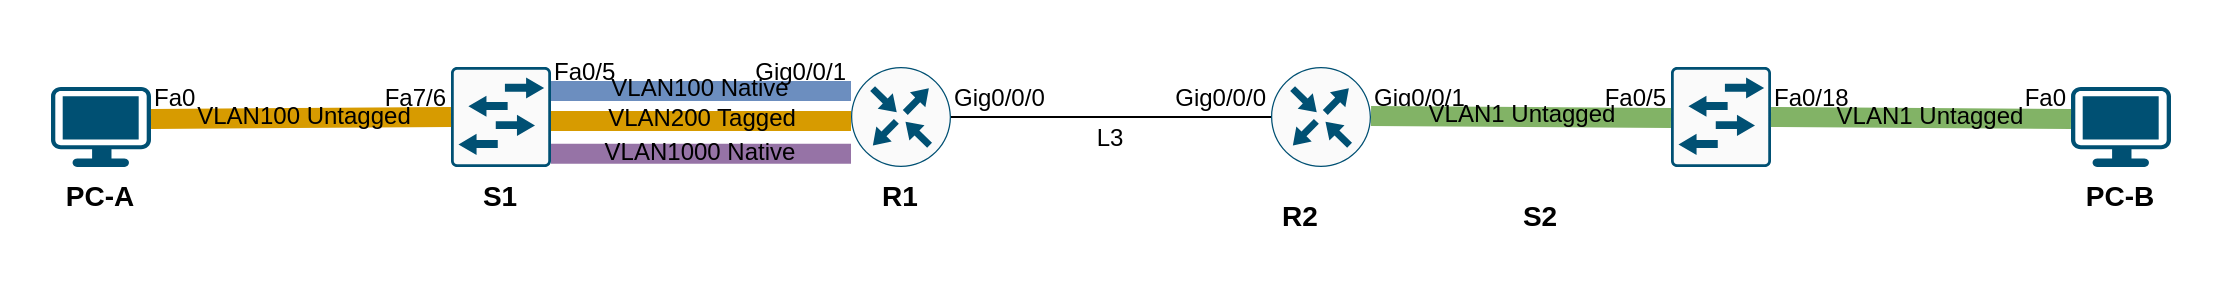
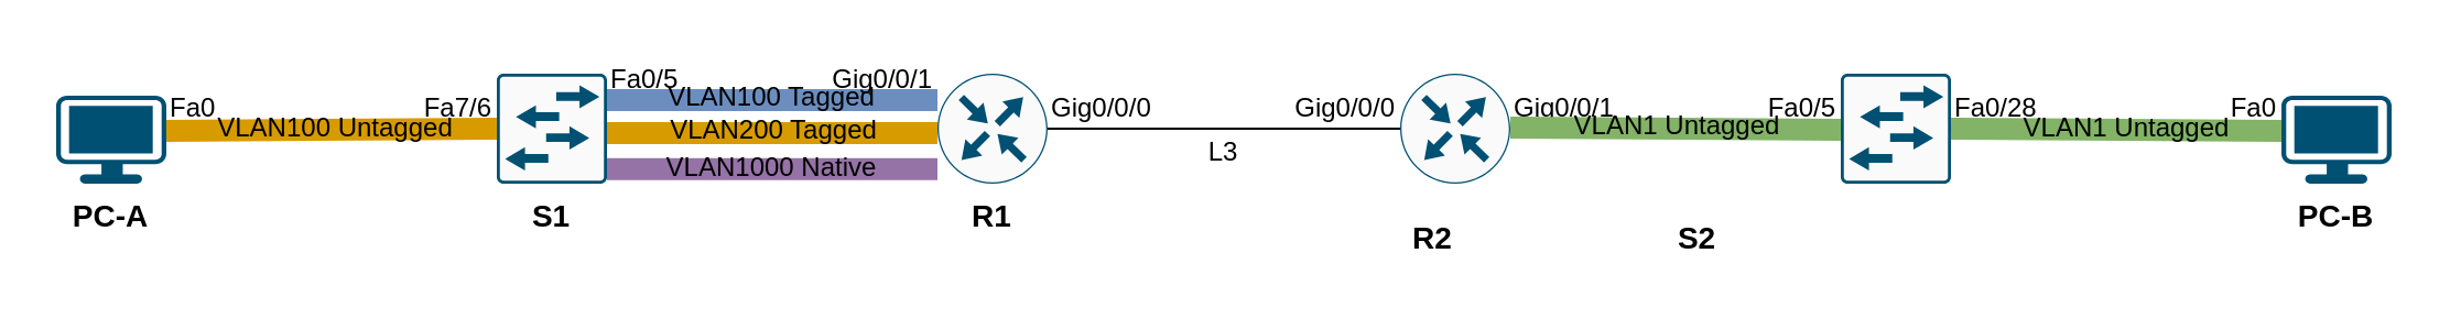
- <mxCell id="36" value="VLAN100 Native" style="text;html=1;strokeColor=none;fillColor=none;align=center;verticalAlign=middle;whiteSpace=wrap;rounded=0;" vertex="1" parent="1"><mxGeometry x="295" y="39" width="110" height="10" as="geometry" /></mxCell>
+ <mxCell id="36" value="VLAN100 Tagged" style="text;html=1;strokeColor=none;fillColor=none;align=center;verticalAlign=middle;whiteSpace=wrap;rounded=0;" vertex="1" parent="1"><mxGeometry x="295" y="39" width="110" height="10" as="geometry" /></mxCell>
- <mxCell id="18" value="&lt;font style=&quot;font-size: 12px;&quot;&gt;Fa0/18&lt;/font&gt;" style="text;html=1;strokeColor=none;fillColor=none;align=left;verticalAlign=middle;whiteSpace=wrap;rounded=0;fontSize=14;" parent="1" vertex="1"><mxGeometry x="885" y="33" width="60" height="30" as="geometry" /></mxCell>
+ <mxCell id="18" value="&lt;font style=&quot;font-size: 12px;&quot;&gt;Fa0/28&lt;/font&gt;" style="text;html=1;strokeColor=none;fillColor=none;align=left;verticalAlign=middle;whiteSpace=wrap;rounded=0;fontSize=14;" parent="1" vertex="1"><mxGeometry x="885" y="33" width="60" height="30" as="geometry" /></mxCell>
